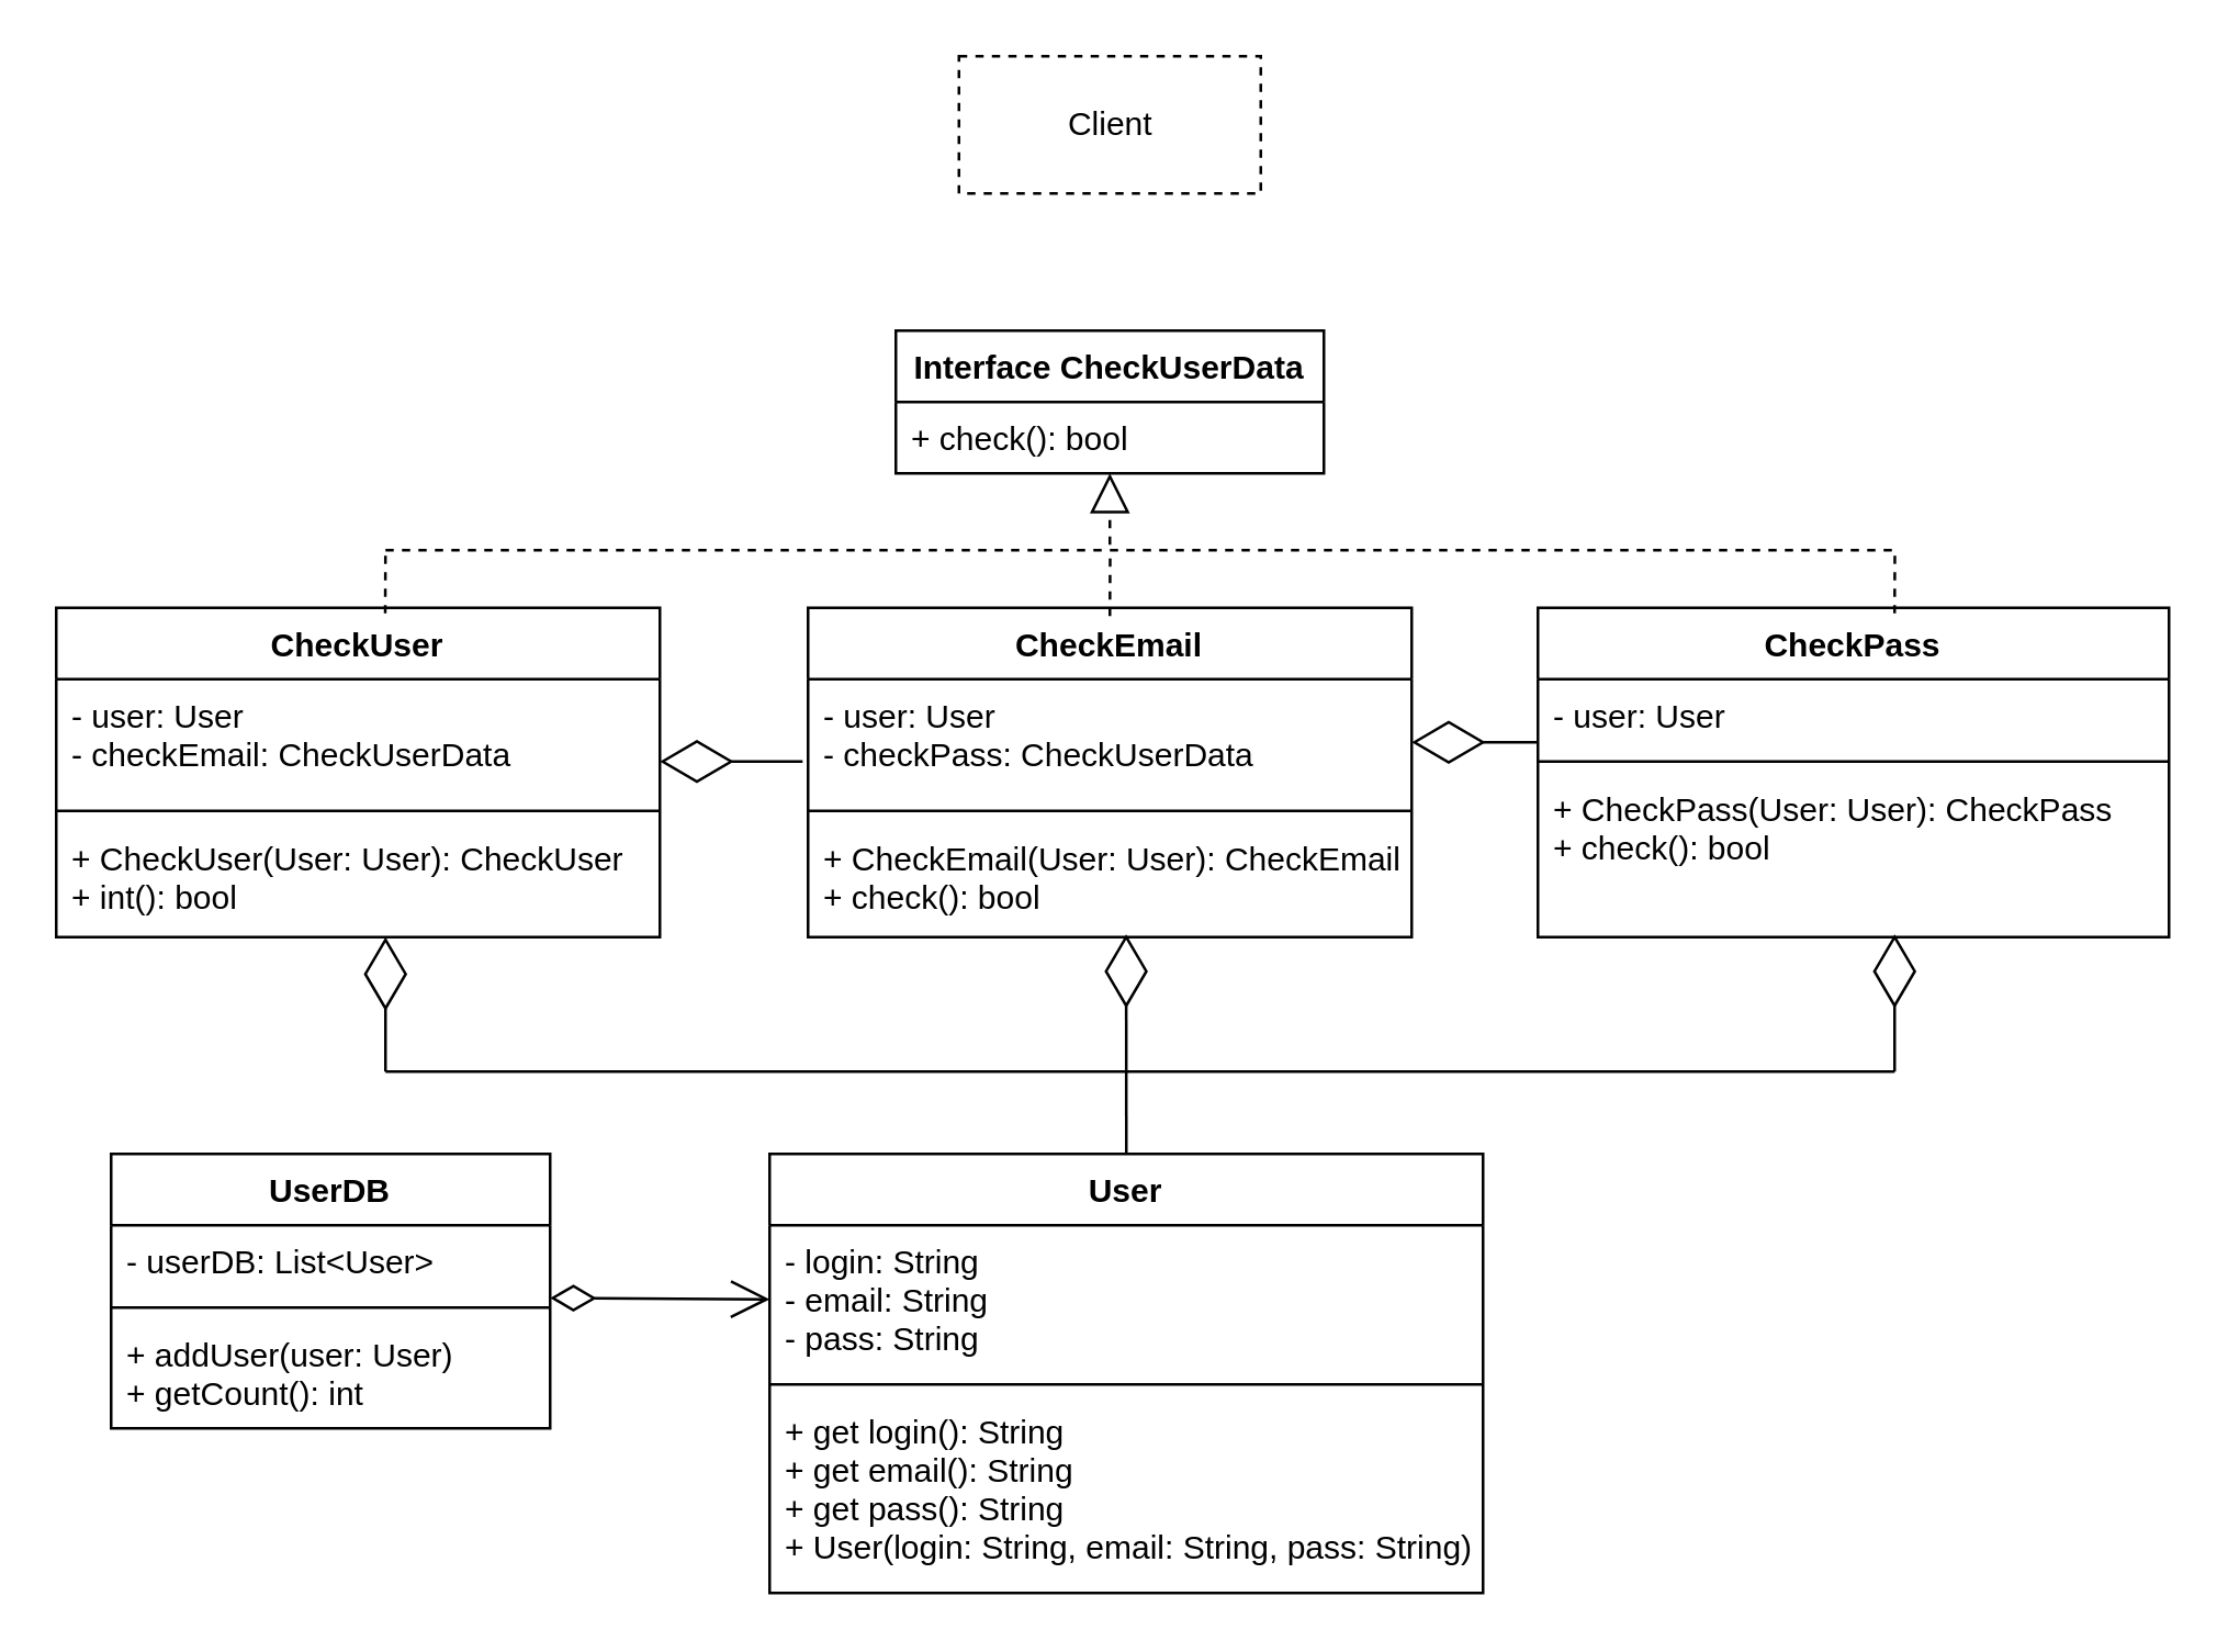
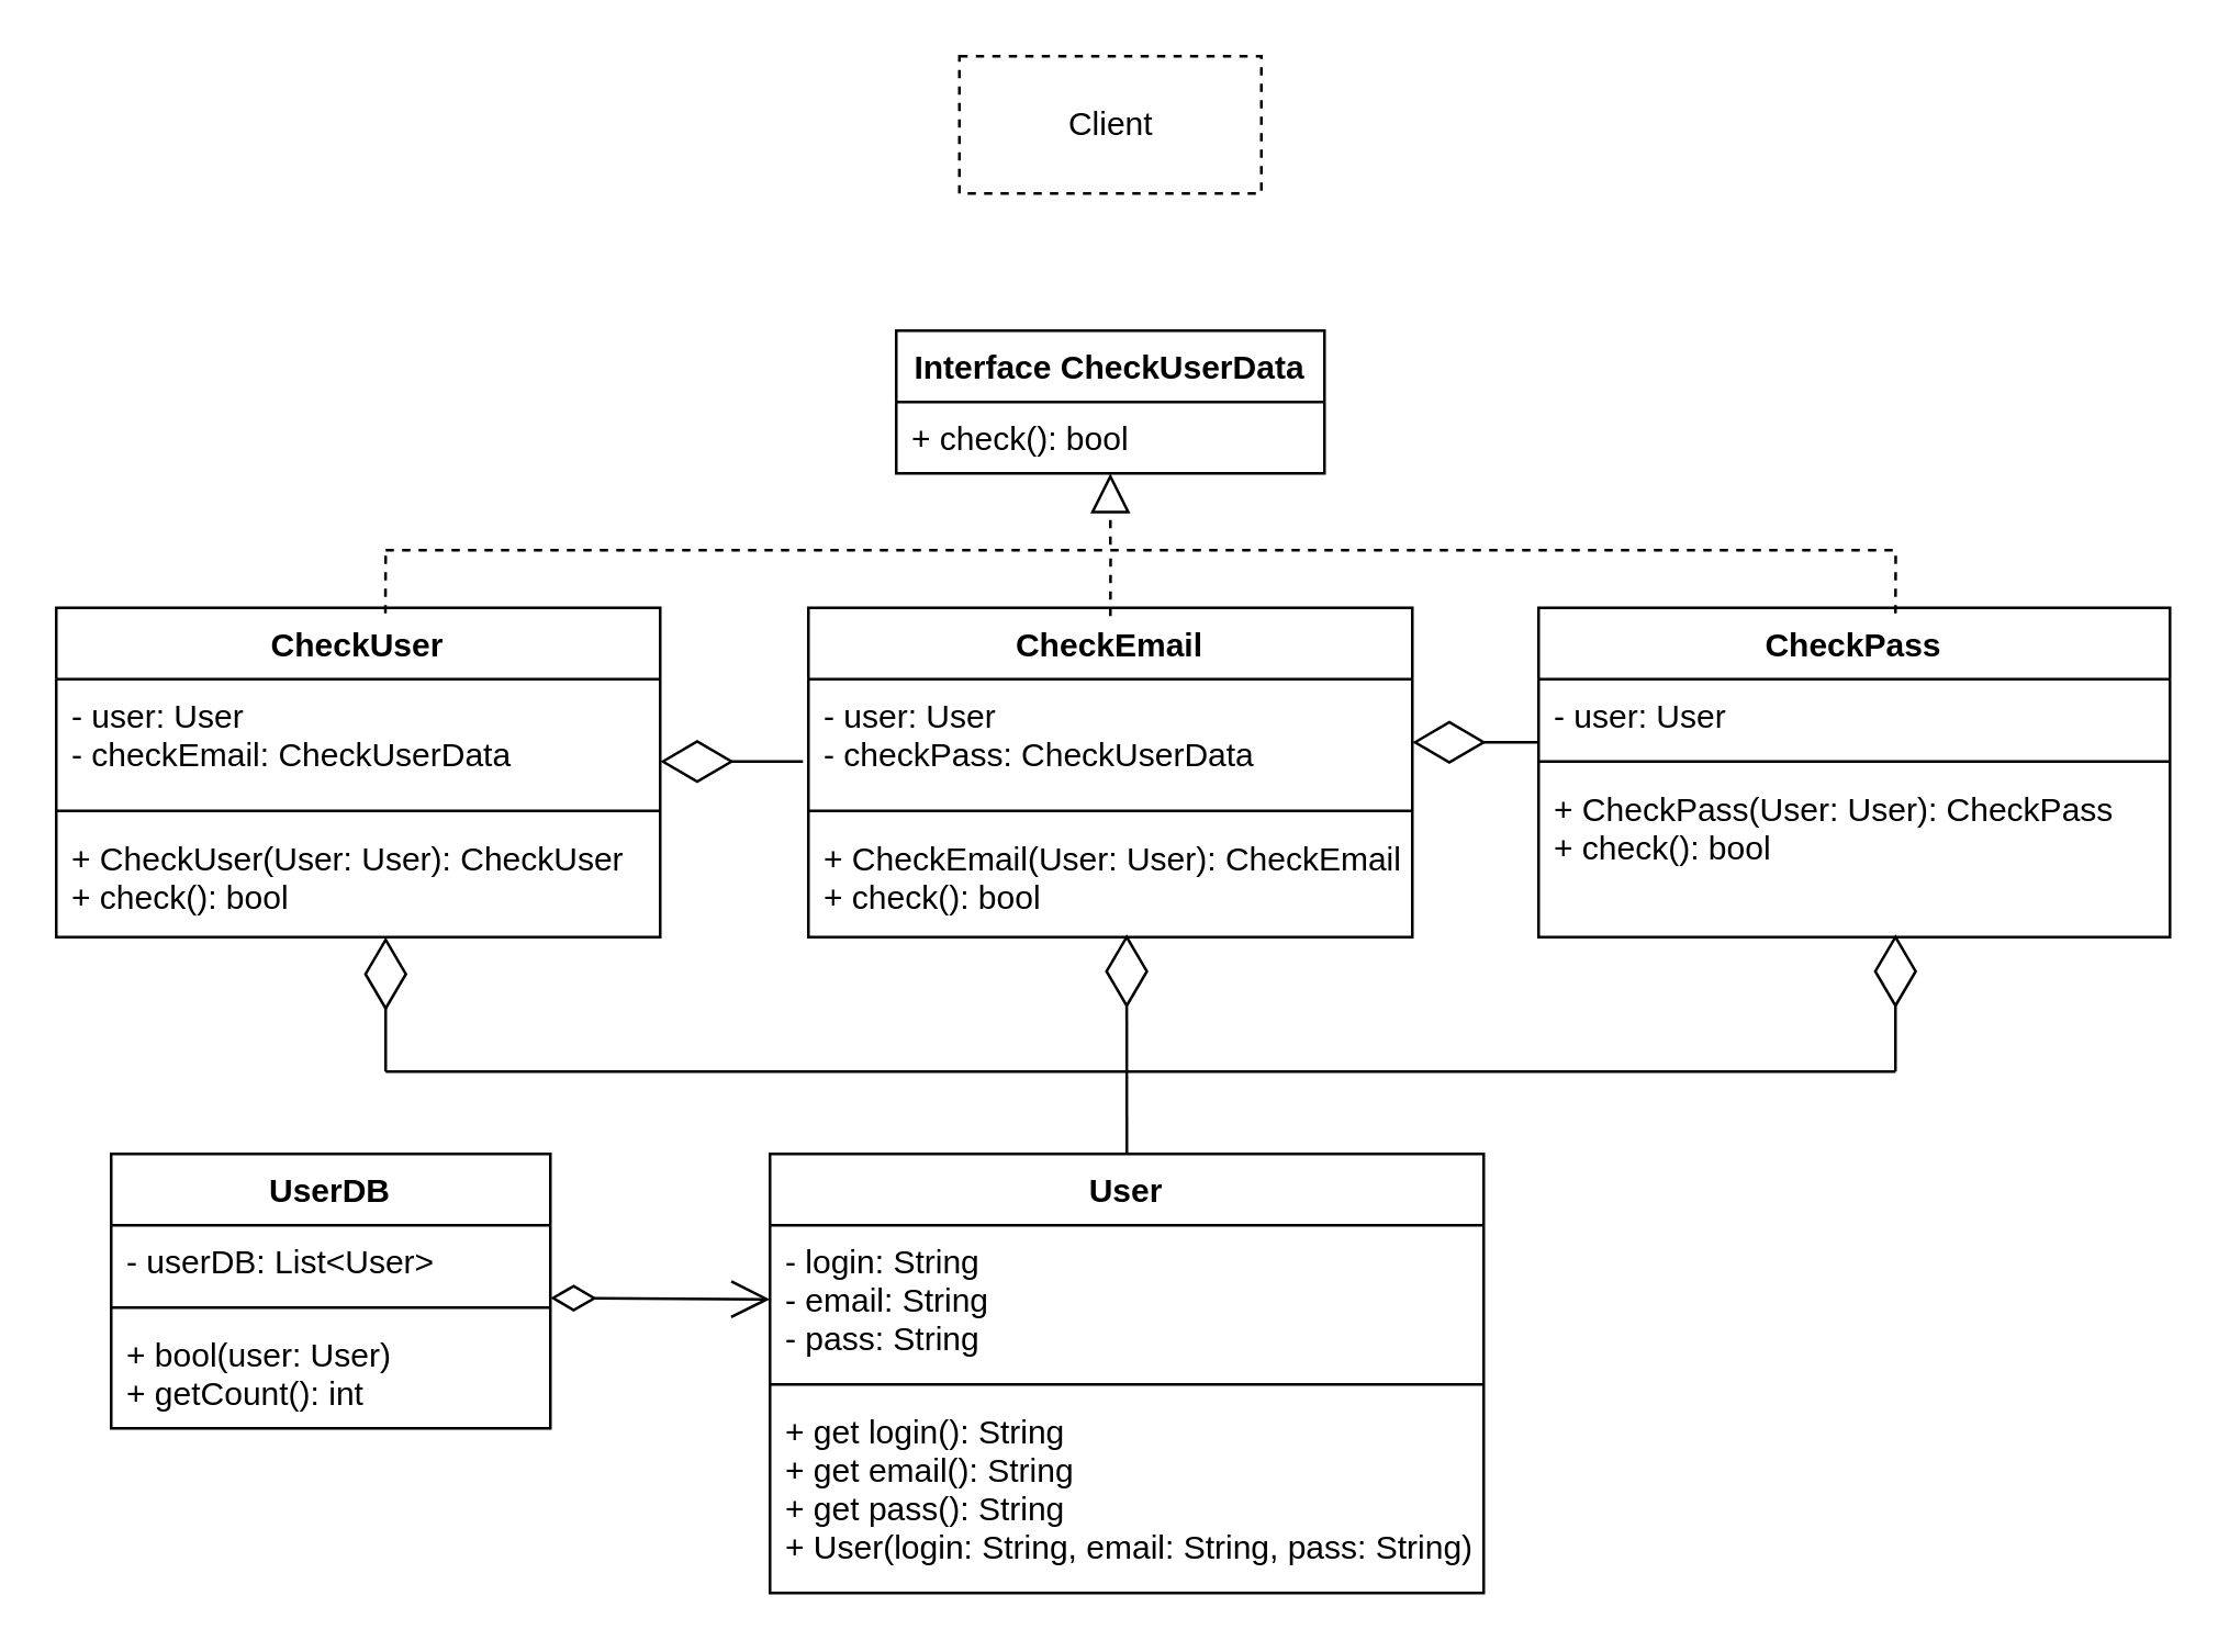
- <mxCell id="12" value="+ CheckUser(User: User): CheckUser&#10;+ int(): bool" style="text;strokeColor=none;fillColor=none;align=left;verticalAlign=top;spacingLeft=4;spacingRight=4;overflow=hidden;rotatable=0;points=[[0,0.5],[1,0.5]];portConstraint=eastwest;" vertex="1" parent="9"><mxGeometry y="78" width="220" height="42" as="geometry" /></mxCell>
+ <mxCell id="12" value="+ CheckUser(User: User): CheckUser&#10;+ check(): bool" style="text;strokeColor=none;fillColor=none;align=left;verticalAlign=top;spacingLeft=4;spacingRight=4;overflow=hidden;rotatable=0;points=[[0,0.5],[1,0.5]];portConstraint=eastwest;" vertex="1" parent="9"><mxGeometry y="78" width="220" height="42" as="geometry" /></mxCell>
- <mxCell id="20" value="+ addUser(user: User)&#10;+ getCount(): int" style="text;strokeColor=none;fillColor=none;align=left;verticalAlign=top;spacingLeft=4;spacingRight=4;overflow=hidden;rotatable=0;points=[[0,0.5],[1,0.5]];portConstraint=eastwest;" vertex="1" parent="17"><mxGeometry y="60" width="160" height="40" as="geometry" /></mxCell>
+ <mxCell id="20" value="+ bool(user: User)&#10;+ getCount(): int" style="text;strokeColor=none;fillColor=none;align=left;verticalAlign=top;spacingLeft=4;spacingRight=4;overflow=hidden;rotatable=0;points=[[0,0.5],[1,0.5]];portConstraint=eastwest;" vertex="1" parent="17"><mxGeometry y="60" width="160" height="40" as="geometry" /></mxCell>
